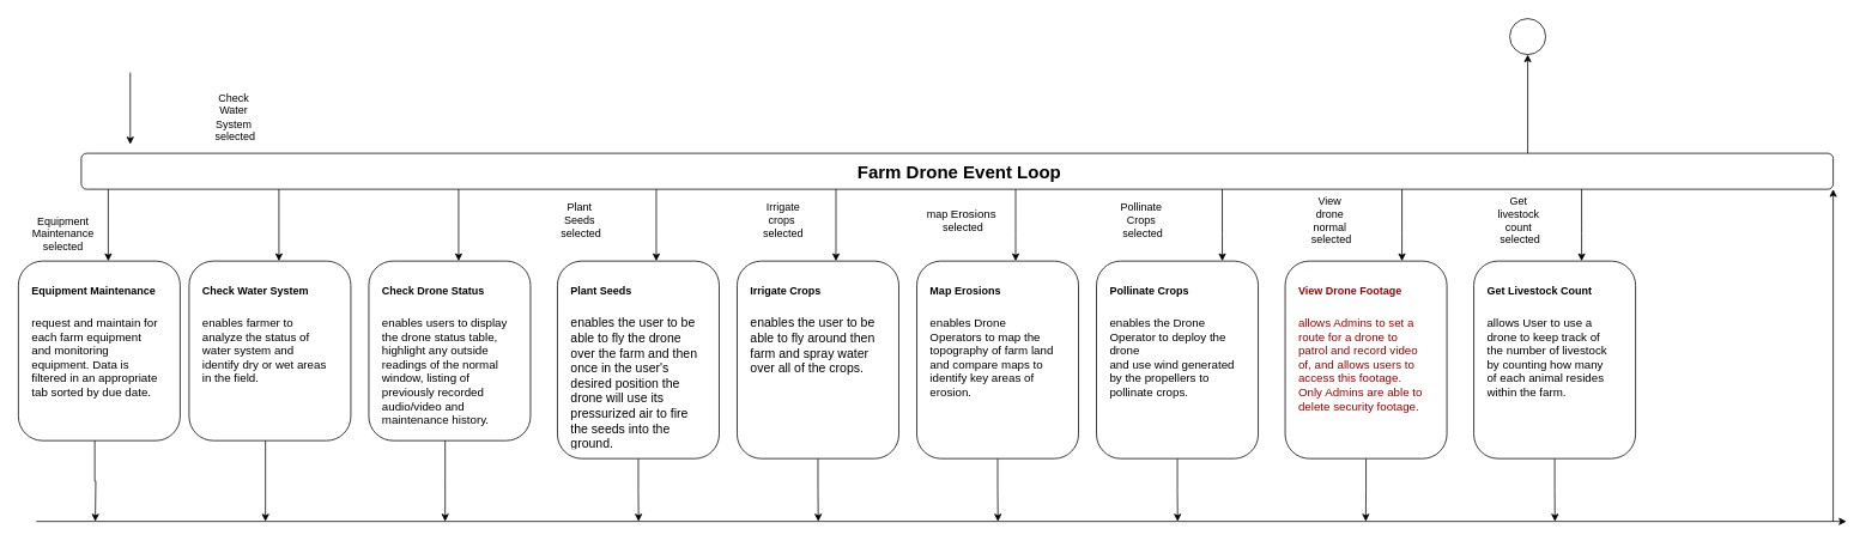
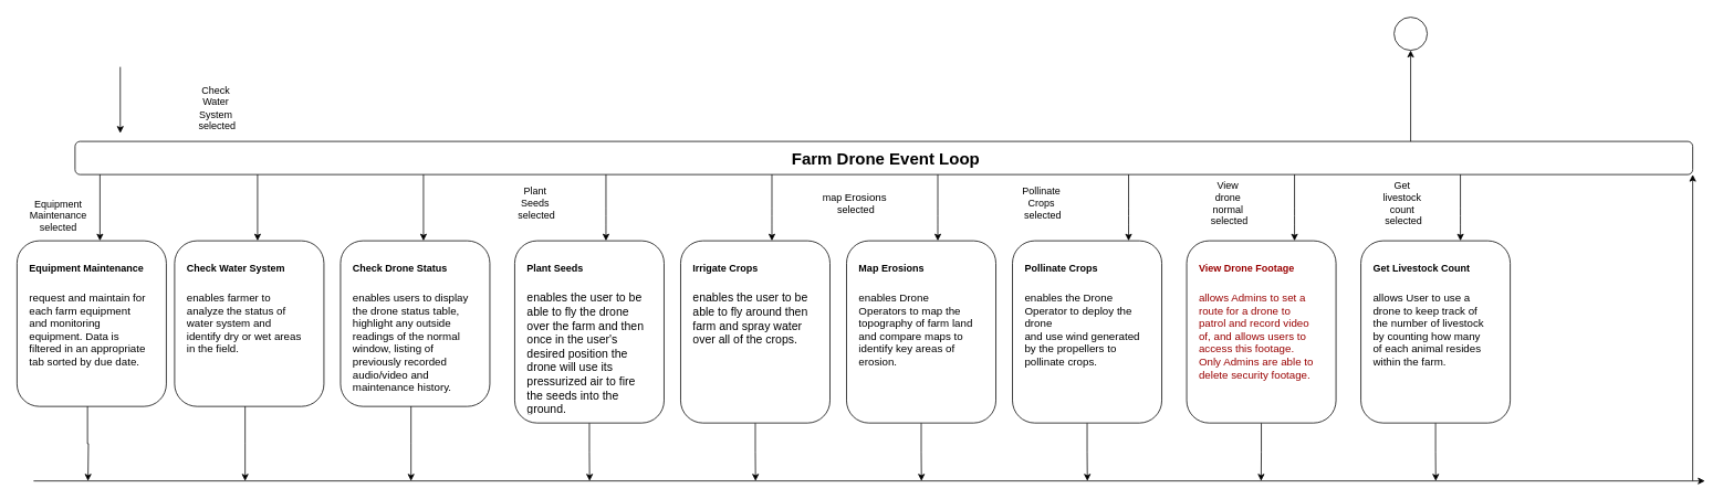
- <mxCell id="29" value="&amp;nbsp;Irrigate crops&lt;br&gt;&amp;nbsp;selected" style="text;html=1;strokeColor=none;fillColor=none;align=center;verticalAlign=middle;whiteSpace=wrap;rounded=0;" vertex="1" parent="1"><mxGeometry x="840" y="230" width="60" height="30" as="geometry" /></mxCell>
- <mxCell id="34" value="map&amp;nbsp;&lt;span style=&quot;font-size: 13px ; text-align: left&quot;&gt;Erosions&lt;/span&gt;&lt;br&gt;&amp;nbsp;selected" style="text;html=1;strokeColor=none;fillColor=none;align=center;verticalAlign=middle;whiteSpace=wrap;rounded=0;" vertex="1" parent="1"><mxGeometry x="1040" y="230" width="60" height="30" as="geometry" /></mxCell>
+ <mxCell id="34" value="map&amp;nbsp;&lt;span style=&quot;font-size: 13px ; text-align: left&quot;&gt;Erosions&lt;/span&gt;&lt;br&gt;&amp;nbsp;selected" style="text;html=1;strokeColor=none;fillColor=none;align=center;verticalAlign=middle;whiteSpace=wrap;rounded=0;" vertex="1" parent="1"><mxGeometry x="1000" y="230" width="60" height="30" as="geometry" /></mxCell>
- <mxCell id="39" value="Pollinate Crops&lt;br&gt;&amp;nbsp;selected" style="text;html=1;strokeColor=none;fillColor=none;align=center;verticalAlign=middle;whiteSpace=wrap;rounded=0;" vertex="1" parent="1"><mxGeometry x="1240" y="230" width="60" height="30" as="geometry" /></mxCell>
+ <mxCell id="39" value="Pollinate Crops&lt;br&gt;&amp;nbsp;selected" style="text;html=1;strokeColor=none;fillColor=none;align=center;verticalAlign=middle;whiteSpace=wrap;rounded=0;" vertex="1" parent="1"><mxGeometry x="1225" y="230" width="60" height="30" as="geometry" /></mxCell>
